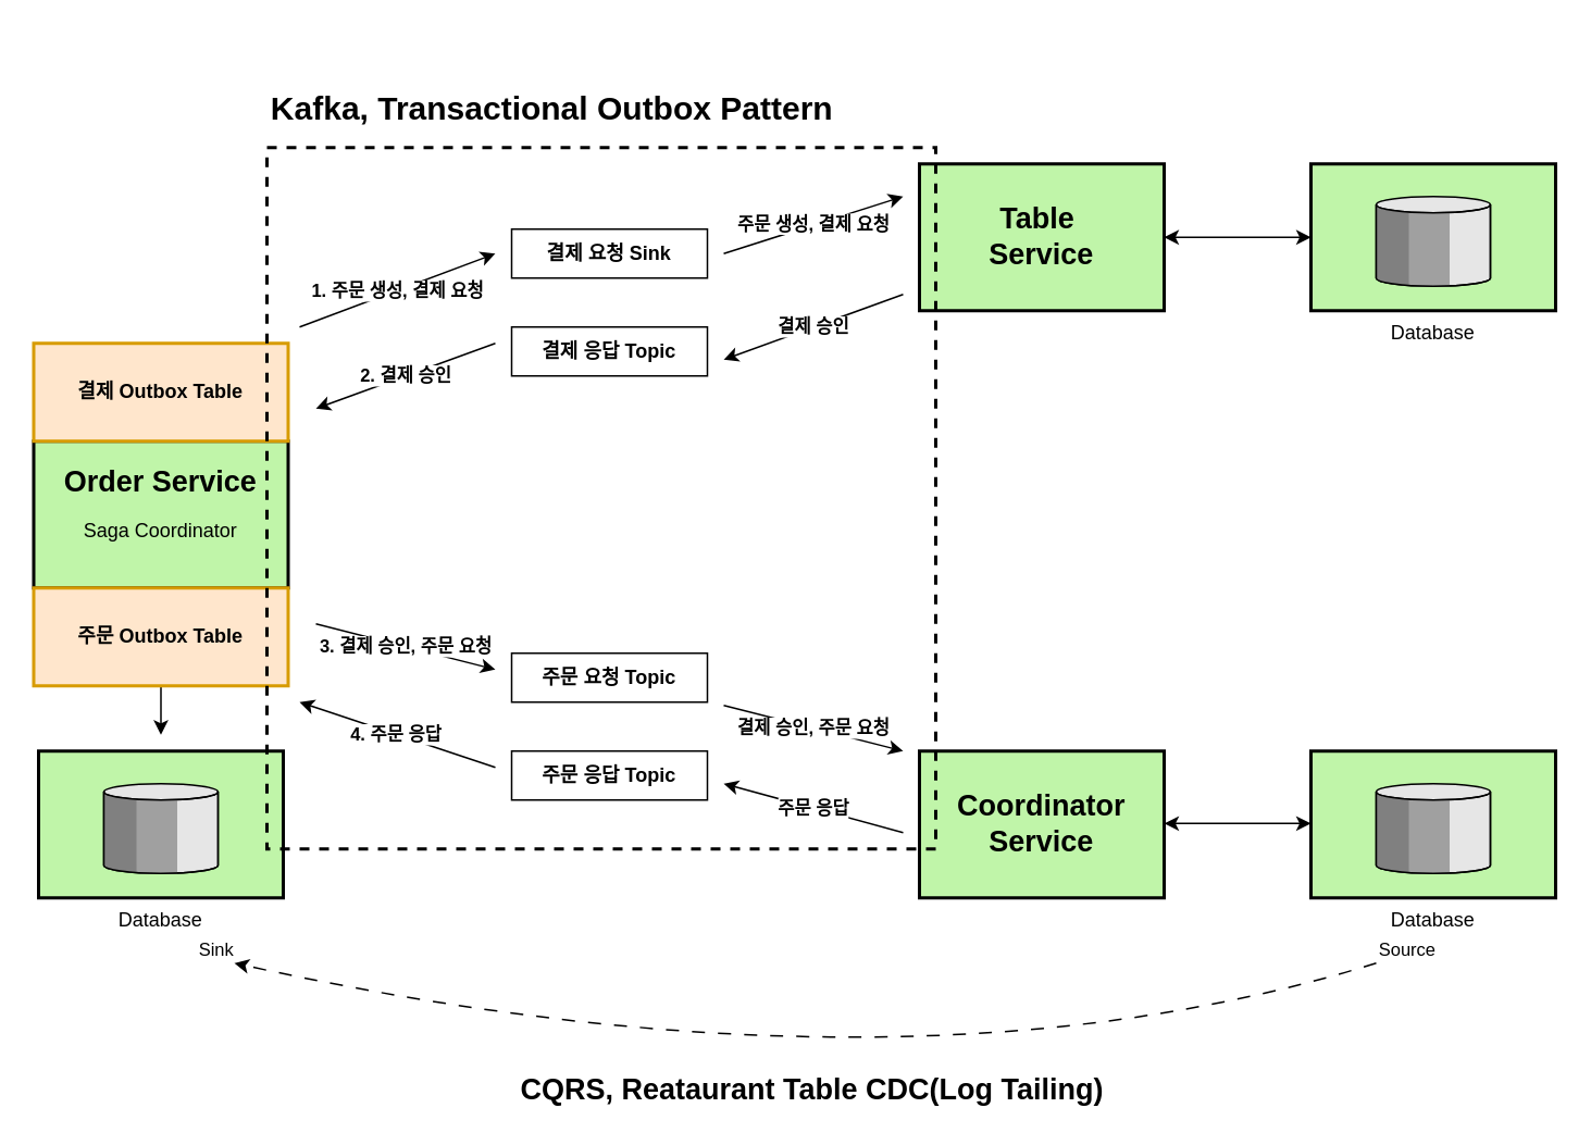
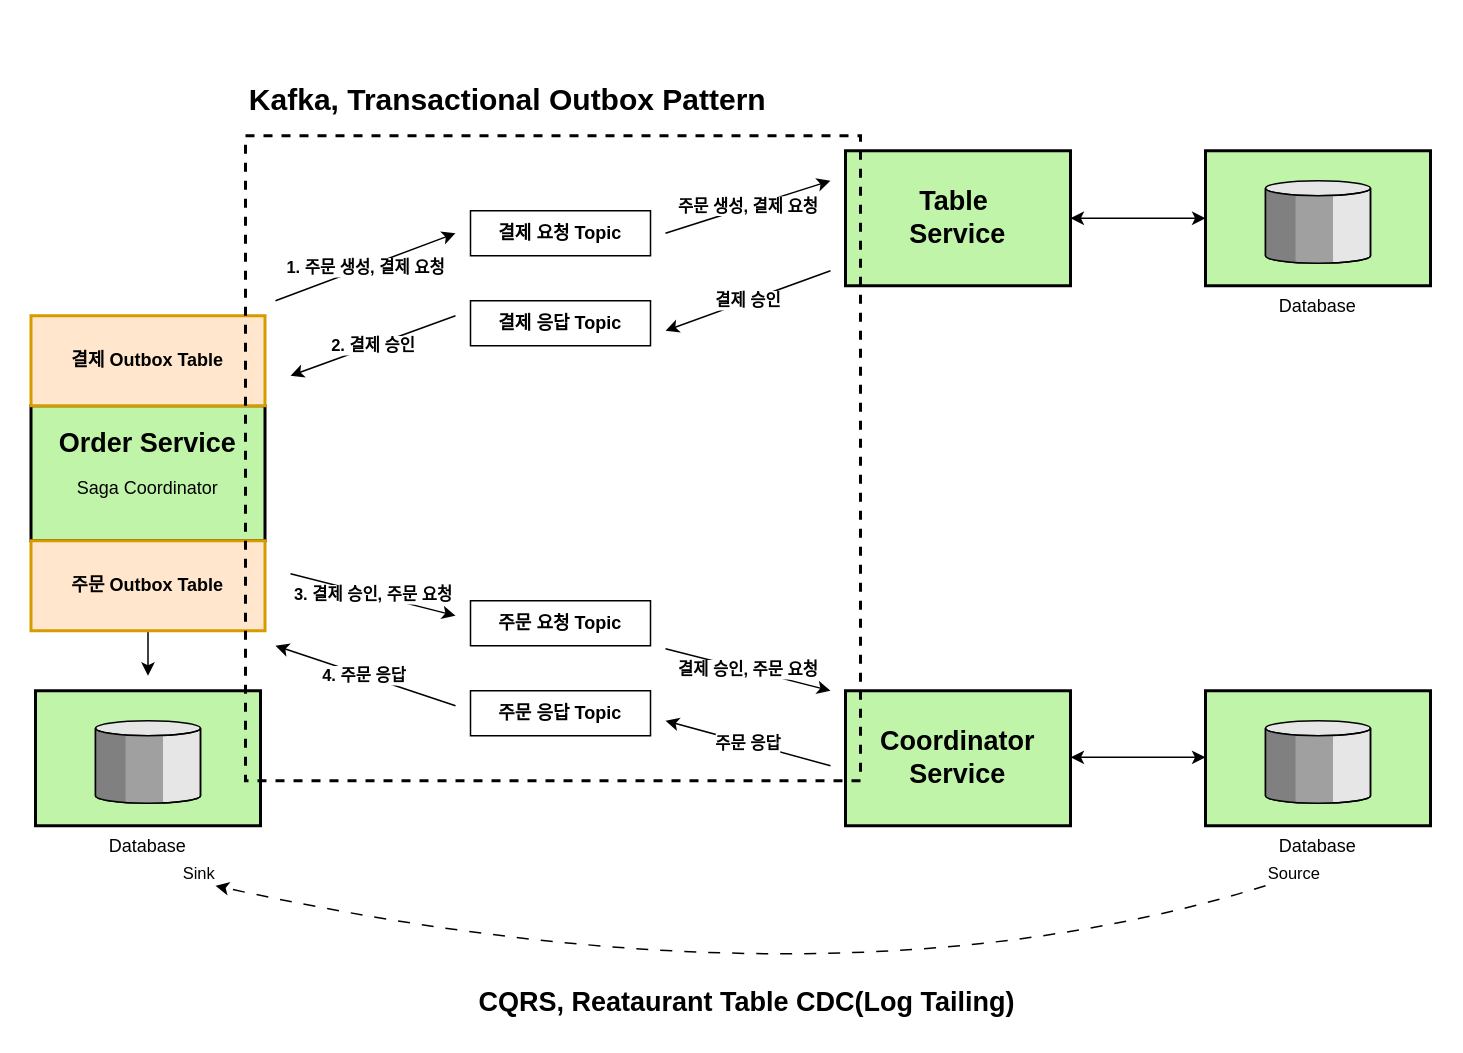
- <mxCell id="20" value="결제 요청 Sink" style="rounded=0;whiteSpace=wrap;html=1;fontStyle=1" parent="1" vertex="1"><mxGeometry x="313" y="140" width="120" height="30" as="geometry" /></mxCell>
+ <mxCell id="20" value="결제 요청 Topic" style="rounded=0;whiteSpace=wrap;html=1;fontStyle=1" parent="1" vertex="1"><mxGeometry x="313" y="140" width="120" height="30" as="geometry" /></mxCell>
